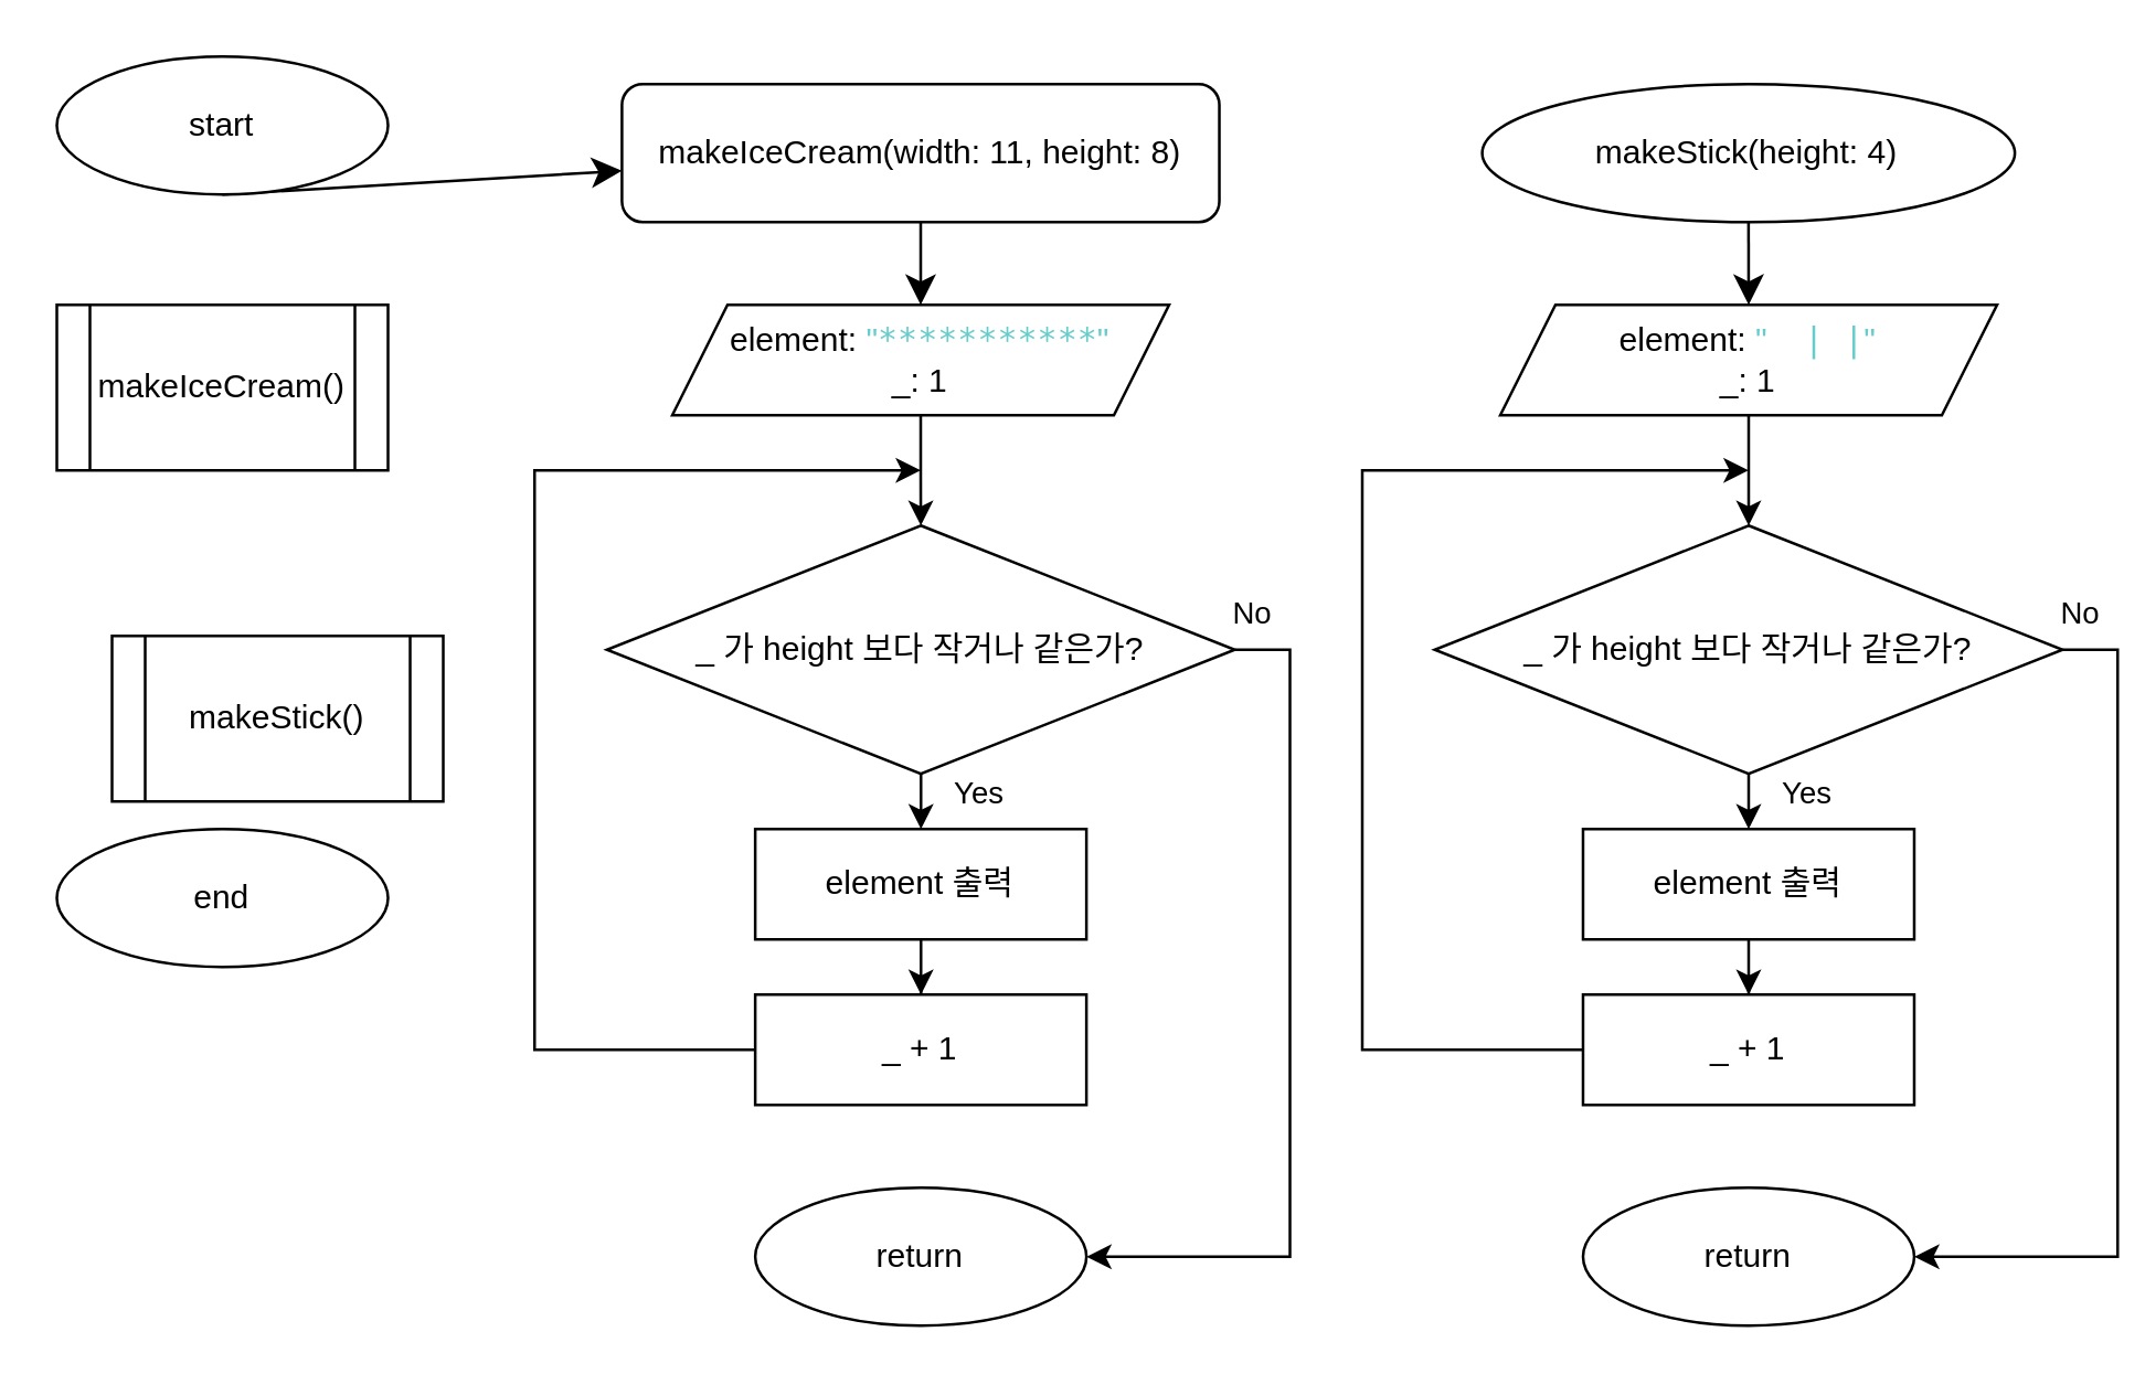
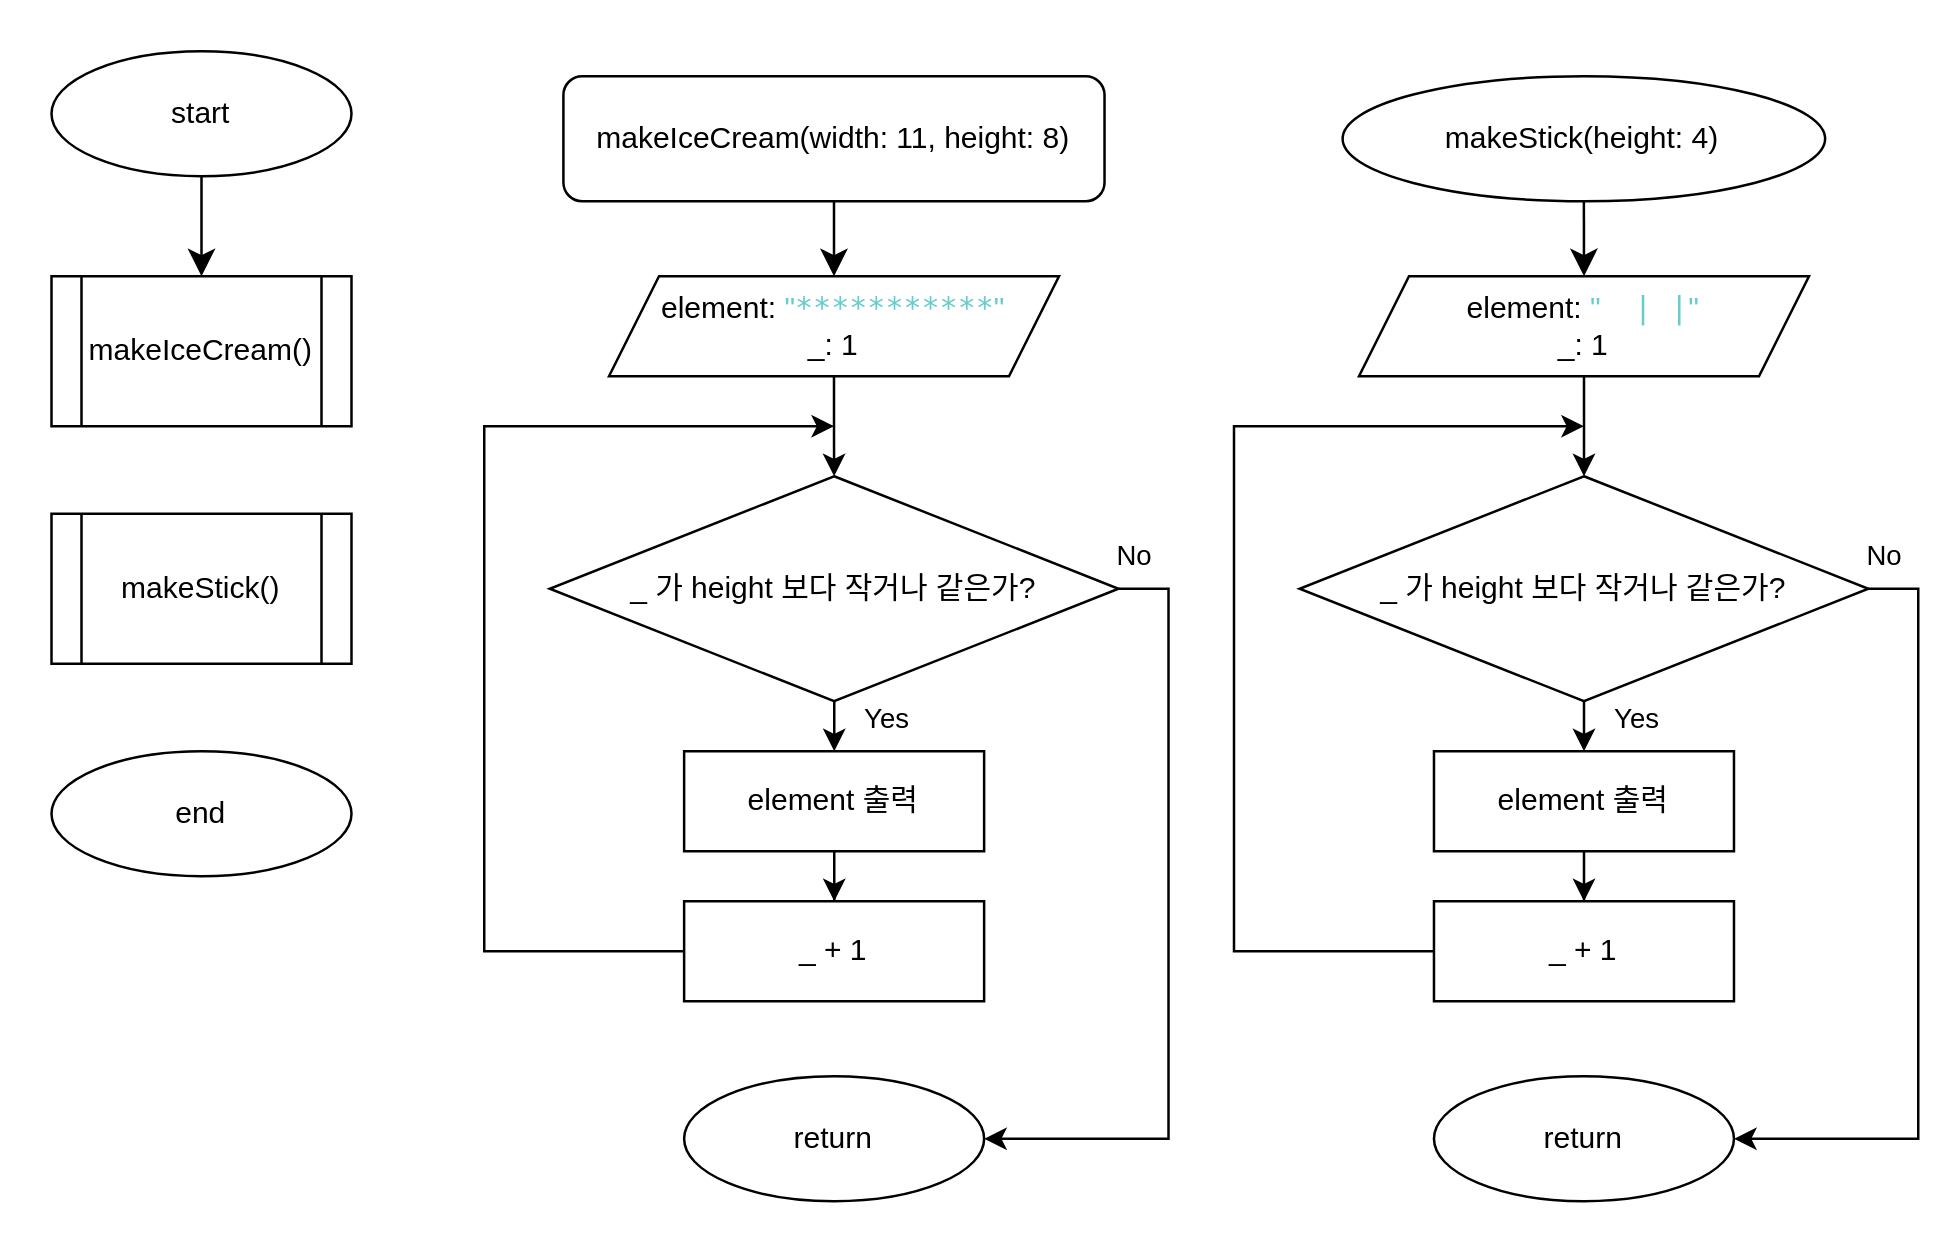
- <mxCell id="2" style="edgeStyle=none;curved=1;rounded=0;orthogonalLoop=1;jettySize=auto;html=1;exitX=0.5;exitY=1;exitDx=0;exitDy=0;fontSize=12;startSize=8;endSize=8;" edge="1" parent="1" source="3" target="5"><mxGeometry relative="1" as="geometry" /></mxCell>
+ <mxCell id="2" style="edgeStyle=none;curved=1;rounded=0;orthogonalLoop=1;jettySize=auto;html=1;exitX=0.5;exitY=1;exitDx=0;exitDy=0;entryX=0.5;entryY=0;entryDx=0;entryDy=0;fontSize=12;startSize=8;endSize=8;" edge="1" parent="1" source="3" target="19"><mxGeometry relative="1" as="geometry" /></mxCell>
- <mxCell id="20" value="makeStick()" style="shape=process;whiteSpace=wrap;html=1;backgroundOutline=1;" parent="1" vertex="1"><mxGeometry x="40" y="230" width="120" height="60" as="geometry" /></mxCell>
+ <mxCell id="20" value="makeStick()" style="shape=process;whiteSpace=wrap;html=1;backgroundOutline=1;" parent="1" vertex="1"><mxGeometry x="20" y="205" width="120" height="60" as="geometry" /></mxCell>
